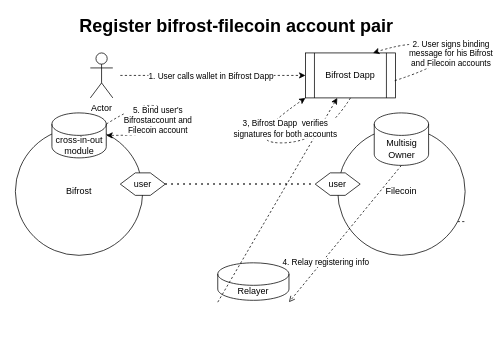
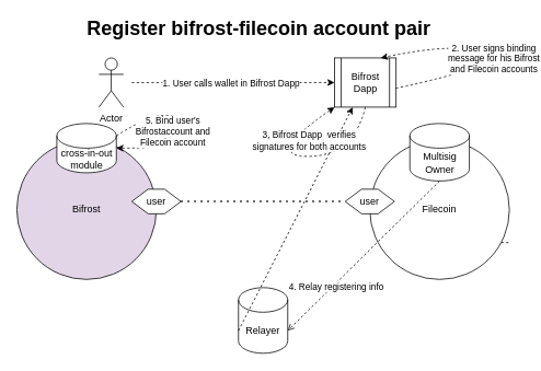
- <mxCell id="16" value="Bifrost Dapp" style="shape=process;whiteSpace=wrap;html=1;backgroundOutline=1;" parent="1" vertex="1"><mxGeometry x="407" y="70" width="120" height="60" as="geometry" /></mxCell>
+ <mxCell id="16" value="Bifrost Dapp" style="shape=process;whiteSpace=wrap;html=1;backgroundOutline=1;" parent="1" vertex="1"><mxGeometry x="407" y="70" width="75" height="60" as="geometry" /></mxCell>
- <mxCell id="2" value="Bifrost" style="ellipse;whiteSpace=wrap;html=1;aspect=fixed;" parent="1" vertex="1"><mxGeometry x="20" y="170" width="170" height="170" as="geometry" /></mxCell>
+ <mxCell id="2" value="Bifrost" style="ellipse;whiteSpace=wrap;html=1;aspect=fixed;fillColor=#e1d5e7;" parent="1" vertex="1"><mxGeometry x="20" y="170" width="170" height="170" as="geometry" /></mxCell>
- <mxCell id="10" value="Relayer" style="shape=cylinder3;whiteSpace=wrap;html=1;boundedLbl=1;backgroundOutline=1;size=15;" parent="1" vertex="1"><mxGeometry x="290" y="350" width="95" height="50" as="geometry" /></mxCell>
+ <mxCell id="10" value="Relayer" style="shape=cylinder3;whiteSpace=wrap;html=1;boundedLbl=1;backgroundOutline=1;size=15;" parent="1" vertex="1"><mxGeometry x="290" y="350" width="60" height="80" as="geometry" /></mxCell>
